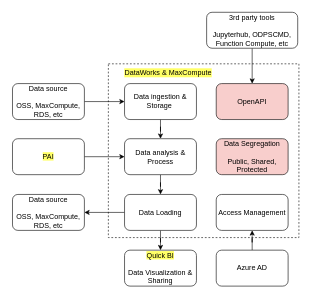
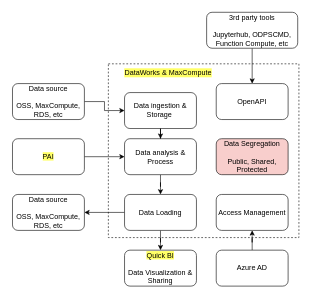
- <mxCell id="6" value="Data ingestion &amp;amp; Storage&amp;nbsp;" style="rounded=1;whiteSpace=wrap;html=1;flipV=1;flipH=1;" vertex="1" parent="1"><mxGeometry x="207" y="139" width="120" height="60" as="geometry" /></mxCell>
+ <mxCell id="6" value="Data ingestion &amp;amp; Storage&amp;nbsp;" style="rounded=1;whiteSpace=wrap;html=1;flipV=1;flipH=1;" vertex="1" parent="1"><mxGeometry x="207" y="154" width="120" height="60" as="geometry" /></mxCell>
- <mxCell id="17" value="OpenAPI" style="rounded=1;whiteSpace=wrap;html=1;flipV=1;flipH=1;fillColor=#f8cecc;" vertex="1" parent="1"><mxGeometry x="360" y="139" width="120" height="60" as="geometry" /></mxCell>
+ <mxCell id="17" value="OpenAPI" style="rounded=1;whiteSpace=wrap;html=1;flipV=1;flipH=1;" vertex="1" parent="1"><mxGeometry x="360" y="139" width="120" height="60" as="geometry" /></mxCell>
